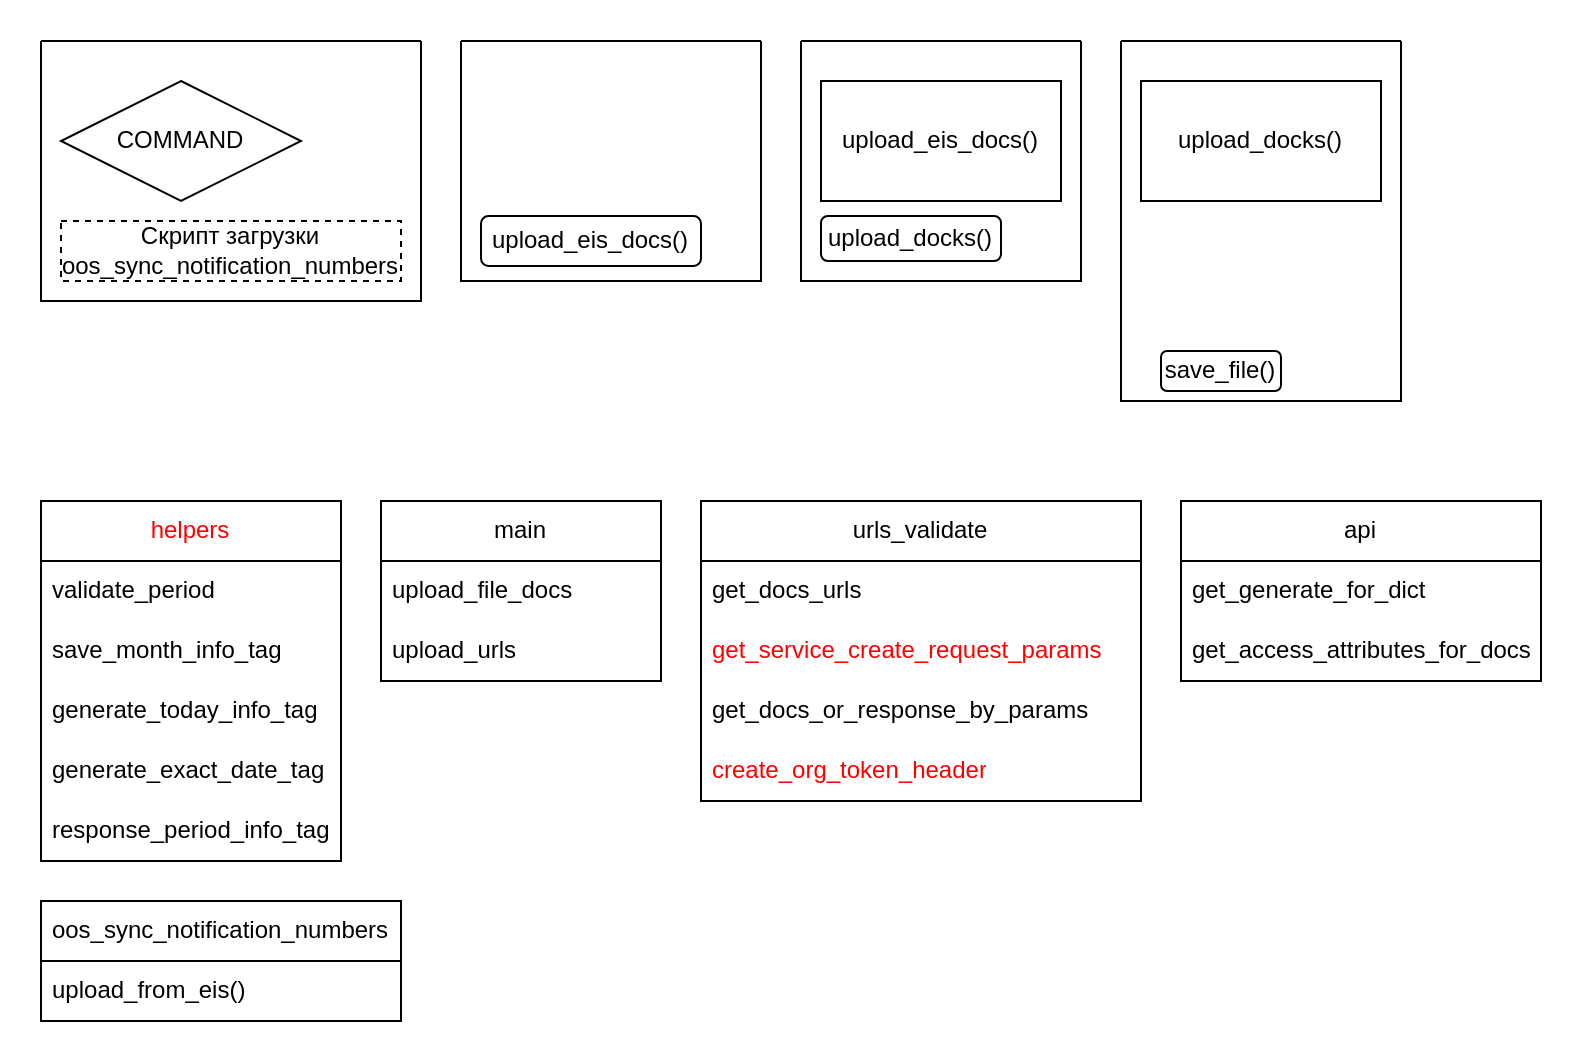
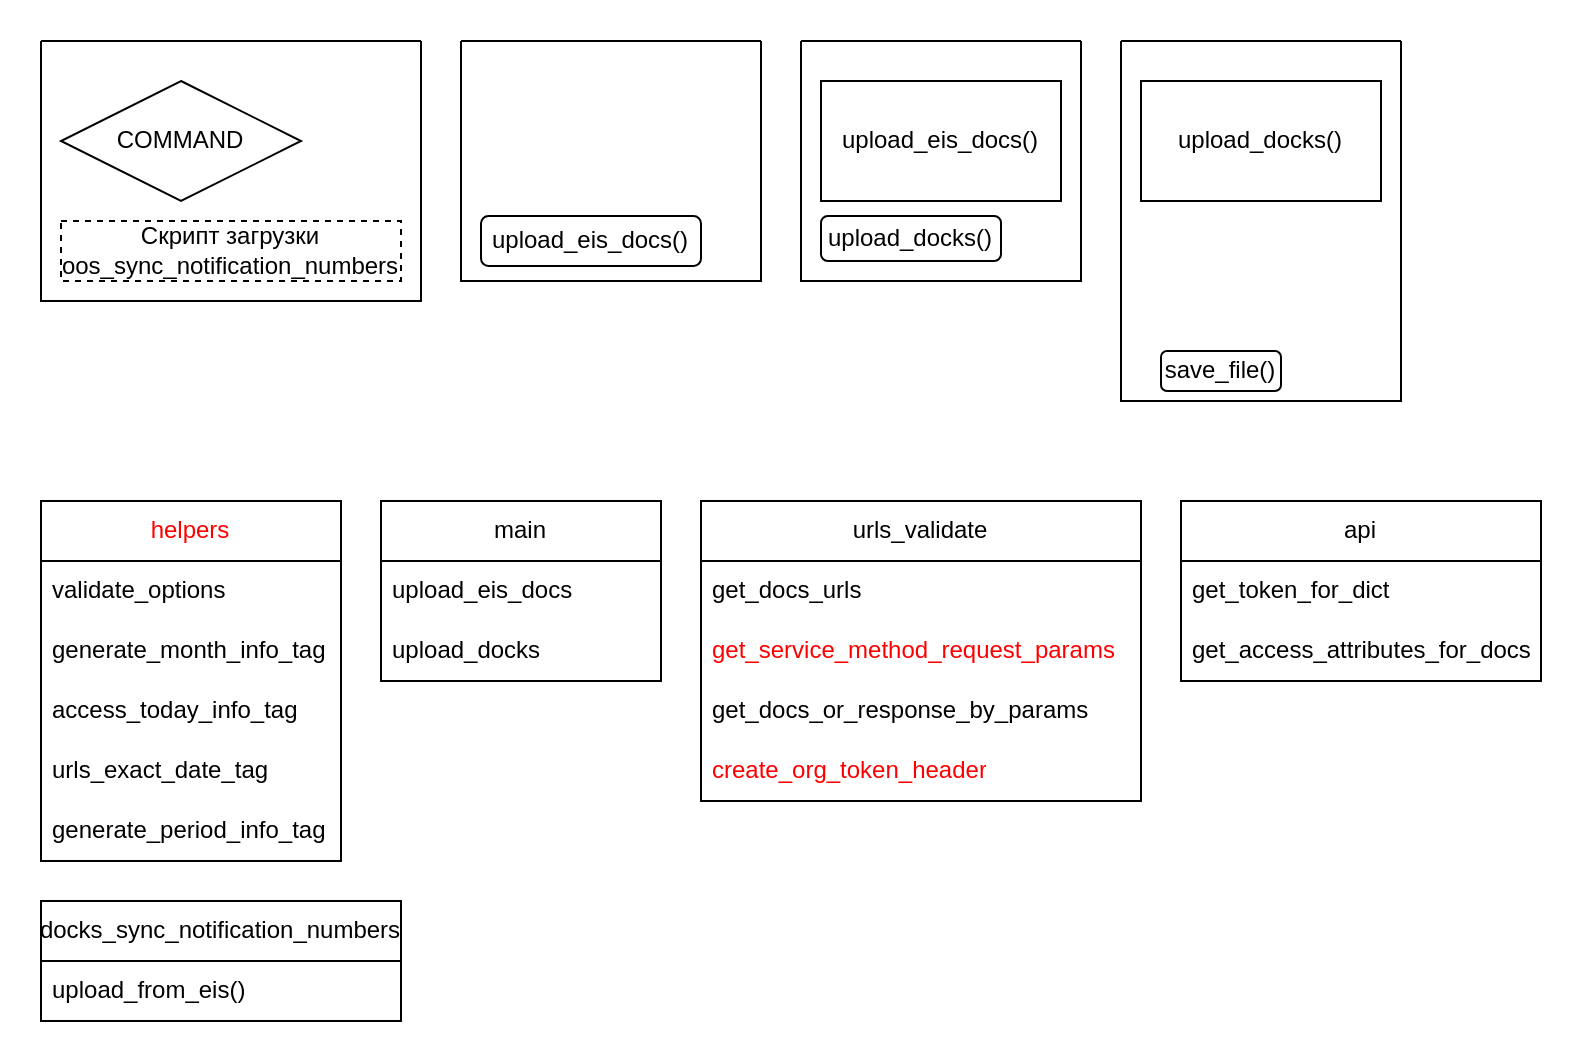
- <mxCell id="14" value="validate_period" style="text;strokeColor=none;fillColor=none;align=left;verticalAlign=middle;spacingLeft=4;spacingRight=4;overflow=hidden;points=[[0,0.5],[1,0.5]];portConstraint=eastwest;rotatable=0;whiteSpace=wrap;html=1;" vertex="1" parent="13"><mxGeometry y="30" width="150" height="30" as="geometry" /></mxCell>
+ <mxCell id="14" value="validate_options" style="text;strokeColor=none;fillColor=none;align=left;verticalAlign=middle;spacingLeft=4;spacingRight=4;overflow=hidden;points=[[0,0.5],[1,0.5]];portConstraint=eastwest;rotatable=0;whiteSpace=wrap;html=1;" vertex="1" parent="13"><mxGeometry y="30" width="150" height="30" as="geometry" /></mxCell>
- <mxCell id="20" value="upload_file_docs" style="text;strokeColor=none;fillColor=none;align=left;verticalAlign=middle;spacingLeft=4;spacingRight=4;overflow=hidden;points=[[0,0.5],[1,0.5]];portConstraint=eastwest;rotatable=0;whiteSpace=wrap;html=1;" vertex="1" parent="19"><mxGeometry y="30" width="140" height="30" as="geometry" /></mxCell>
+ <mxCell id="20" value="upload_eis_docs" style="text;strokeColor=none;fillColor=none;align=left;verticalAlign=middle;spacingLeft=4;spacingRight=4;overflow=hidden;points=[[0,0.5],[1,0.5]];portConstraint=eastwest;rotatable=0;whiteSpace=wrap;html=1;" vertex="1" parent="19"><mxGeometry y="30" width="140" height="30" as="geometry" /></mxCell>
- <mxCell id="28" value="get_generate_for_dict" style="text;strokeColor=none;fillColor=none;align=left;verticalAlign=middle;spacingLeft=4;spacingRight=4;overflow=hidden;points=[[0,0.5],[1,0.5]];portConstraint=eastwest;rotatable=0;whiteSpace=wrap;html=1;" vertex="1" parent="27"><mxGeometry y="30" width="180" height="30" as="geometry" /></mxCell>
+ <mxCell id="28" value="get_token_for_dict" style="text;strokeColor=none;fillColor=none;align=left;verticalAlign=middle;spacingLeft=4;spacingRight=4;overflow=hidden;points=[[0,0.5],[1,0.5]];portConstraint=eastwest;rotatable=0;whiteSpace=wrap;html=1;" vertex="1" parent="27"><mxGeometry y="30" width="180" height="30" as="geometry" /></mxCell>
- <mxCell id="15" value="save_month_info_tag" style="text;strokeColor=none;fillColor=none;align=left;verticalAlign=middle;spacingLeft=4;spacingRight=4;overflow=hidden;points=[[0,0.5],[1,0.5]];portConstraint=eastwest;rotatable=0;whiteSpace=wrap;html=1;" vertex="1" parent="13"><mxGeometry y="60" width="150" height="30" as="geometry" /></mxCell>
+ <mxCell id="15" value="generate_month_info_tag" style="text;strokeColor=none;fillColor=none;align=left;verticalAlign=middle;spacingLeft=4;spacingRight=4;overflow=hidden;points=[[0,0.5],[1,0.5]];portConstraint=eastwest;rotatable=0;whiteSpace=wrap;html=1;" vertex="1" parent="13"><mxGeometry y="60" width="150" height="30" as="geometry" /></mxCell>
- <mxCell id="21" value="upload_urls" style="text;strokeColor=none;fillColor=none;align=left;verticalAlign=middle;spacingLeft=4;spacingRight=4;overflow=hidden;points=[[0,0.5],[1,0.5]];portConstraint=eastwest;rotatable=0;whiteSpace=wrap;html=1;" vertex="1" parent="19"><mxGeometry y="60" width="140" height="30" as="geometry" /></mxCell>
+ <mxCell id="21" value="upload_docks" style="text;strokeColor=none;fillColor=none;align=left;verticalAlign=middle;spacingLeft=4;spacingRight=4;overflow=hidden;points=[[0,0.5],[1,0.5]];portConstraint=eastwest;rotatable=0;whiteSpace=wrap;html=1;" vertex="1" parent="19"><mxGeometry y="60" width="140" height="30" as="geometry" /></mxCell>
- <mxCell id="24" value="&lt;font color=&quot;#ff0000&quot;&gt;get_service_create_request_params&lt;/font&gt;" style="text;strokeColor=none;fillColor=none;align=left;verticalAlign=middle;spacingLeft=4;spacingRight=4;overflow=hidden;points=[[0,0.5],[1,0.5]];portConstraint=eastwest;rotatable=0;whiteSpace=wrap;html=1;" vertex="1" parent="22"><mxGeometry y="60" width="220" height="30" as="geometry" /></mxCell>
+ <mxCell id="24" value="&lt;font color=&quot;#ff0000&quot;&gt;get_service_method_request_params&lt;/font&gt;" style="text;strokeColor=none;fillColor=none;align=left;verticalAlign=middle;spacingLeft=4;spacingRight=4;overflow=hidden;points=[[0,0.5],[1,0.5]];portConstraint=eastwest;rotatable=0;whiteSpace=wrap;html=1;" vertex="1" parent="22"><mxGeometry y="60" width="220" height="30" as="geometry" /></mxCell>
- <mxCell id="16" value="generate_today_info_tag" style="text;strokeColor=none;fillColor=none;align=left;verticalAlign=middle;spacingLeft=4;spacingRight=4;overflow=hidden;points=[[0,0.5],[1,0.5]];portConstraint=eastwest;rotatable=0;whiteSpace=wrap;html=1;" vertex="1" parent="13"><mxGeometry y="90" width="150" height="30" as="geometry" /></mxCell>
+ <mxCell id="16" value="access_today_info_tag" style="text;strokeColor=none;fillColor=none;align=left;verticalAlign=middle;spacingLeft=4;spacingRight=4;overflow=hidden;points=[[0,0.5],[1,0.5]];portConstraint=eastwest;rotatable=0;whiteSpace=wrap;html=1;" vertex="1" parent="13"><mxGeometry y="90" width="150" height="30" as="geometry" /></mxCell>
- <mxCell id="17" value="generate_exact_date_tag" style="text;strokeColor=none;fillColor=none;align=left;verticalAlign=middle;spacingLeft=4;spacingRight=4;overflow=hidden;points=[[0,0.5],[1,0.5]];portConstraint=eastwest;rotatable=0;whiteSpace=wrap;html=1;" vertex="1" parent="13"><mxGeometry y="120" width="150" height="30" as="geometry" /></mxCell>
+ <mxCell id="17" value="urls_exact_date_tag" style="text;strokeColor=none;fillColor=none;align=left;verticalAlign=middle;spacingLeft=4;spacingRight=4;overflow=hidden;points=[[0,0.5],[1,0.5]];portConstraint=eastwest;rotatable=0;whiteSpace=wrap;html=1;" vertex="1" parent="13"><mxGeometry y="120" width="150" height="30" as="geometry" /></mxCell>
- <mxCell id="18" value="response_period_info_tag" style="text;strokeColor=none;fillColor=none;align=left;verticalAlign=middle;spacingLeft=4;spacingRight=4;overflow=hidden;points=[[0,0.5],[1,0.5]];portConstraint=eastwest;rotatable=0;whiteSpace=wrap;html=1;" vertex="1" parent="13"><mxGeometry y="150" width="150" height="30" as="geometry" /></mxCell>
+ <mxCell id="18" value="generate_period_info_tag" style="text;strokeColor=none;fillColor=none;align=left;verticalAlign=middle;spacingLeft=4;spacingRight=4;overflow=hidden;points=[[0,0.5],[1,0.5]];portConstraint=eastwest;rotatable=0;whiteSpace=wrap;html=1;" vertex="1" parent="13"><mxGeometry y="150" width="150" height="30" as="geometry" /></mxCell>
- <mxCell id="30" value="oos_sync_notification_numbers" style="swimlane;fontStyle=0;childLayout=stackLayout;horizontal=1;startSize=30;horizontalStack=0;resizeParent=1;resizeParentMax=0;resizeLast=0;collapsible=1;marginBottom=0;whiteSpace=wrap;html=1;" vertex="1" parent="1"><mxGeometry x="20" y="450" width="180" height="60" as="geometry" /></mxCell>
+ <mxCell id="30" value="docks_sync_notification_numbers" style="swimlane;fontStyle=0;childLayout=stackLayout;horizontal=1;startSize=30;horizontalStack=0;resizeParent=1;resizeParentMax=0;resizeLast=0;collapsible=1;marginBottom=0;whiteSpace=wrap;html=1;" vertex="1" parent="1"><mxGeometry x="20" y="450" width="180" height="60" as="geometry" /></mxCell>
